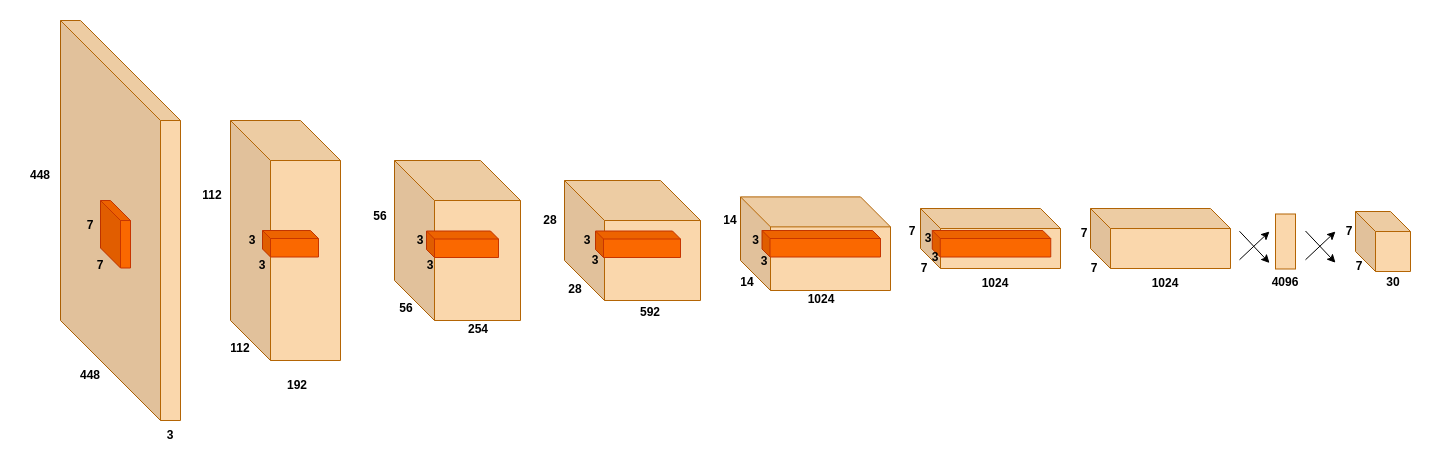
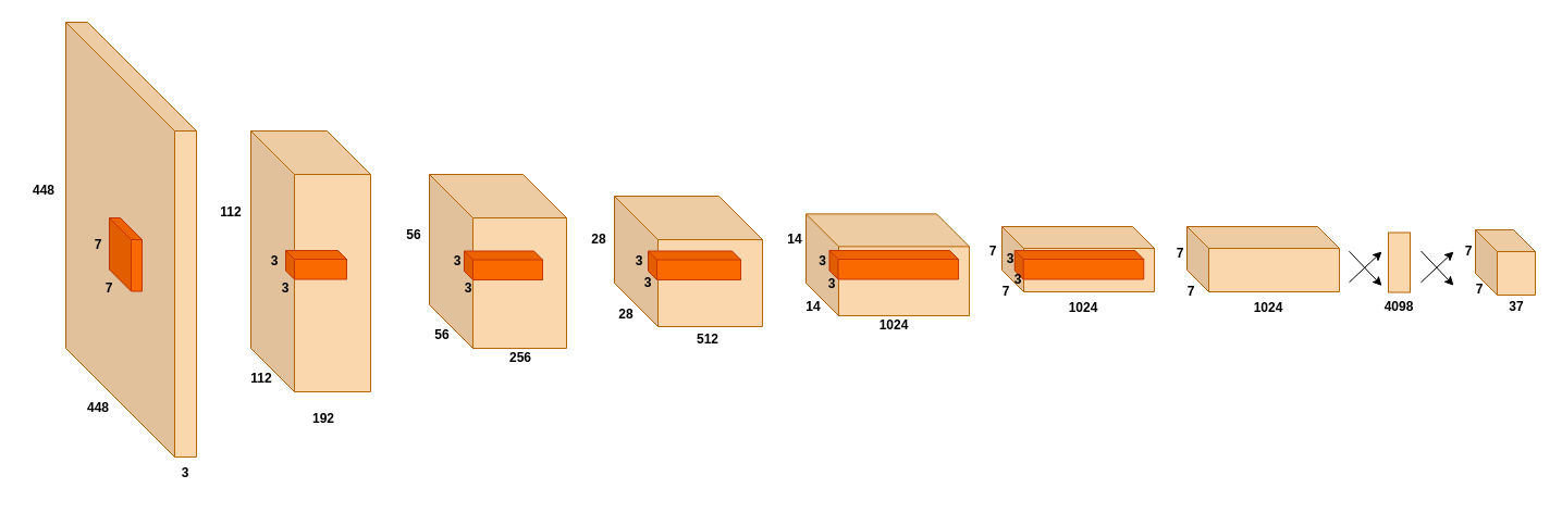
- <mxCell id="49" value="4096" style="text;html=1;strokeColor=none;fillColor=none;align=center;verticalAlign=middle;whiteSpace=wrap;rounded=0;fontStyle=1" vertex="1" parent="1"><mxGeometry x="1265" y="266.5" width="40" height="30" as="geometry" /></mxCell>
+ <mxCell id="49" value="4098" style="text;html=1;strokeColor=none;fillColor=none;align=center;verticalAlign=middle;whiteSpace=wrap;rounded=0;fontStyle=1" vertex="1" parent="1"><mxGeometry x="1265" y="266.5" width="40" height="30" as="geometry" /></mxCell>
- <mxCell id="53" value="30" style="text;html=1;strokeColor=none;fillColor=none;align=center;verticalAlign=middle;whiteSpace=wrap;rounded=0;fontStyle=1" vertex="1" parent="1"><mxGeometry x="1373" y="267" width="40" height="30" as="geometry" /></mxCell>
+ <mxCell id="53" value="37" style="text;html=1;strokeColor=none;fillColor=none;align=center;verticalAlign=middle;whiteSpace=wrap;rounded=0;fontStyle=1" vertex="1" parent="1"><mxGeometry x="1373" y="267" width="40" height="30" as="geometry" /></mxCell>
- <mxCell id="24" value="592" style="text;html=1;strokeColor=none;fillColor=none;align=center;verticalAlign=middle;whiteSpace=wrap;rounded=0;fontStyle=1" vertex="1" parent="1"><mxGeometry x="630" y="296.5" width="40" height="30" as="geometry" /></mxCell>
+ <mxCell id="24" value="512" style="text;html=1;strokeColor=none;fillColor=none;align=center;verticalAlign=middle;whiteSpace=wrap;rounded=0;fontStyle=1" vertex="1" parent="1"><mxGeometry x="630" y="296.5" width="40" height="30" as="geometry" /></mxCell>
- <mxCell id="23" value="254" style="text;html=1;strokeColor=none;fillColor=none;align=center;verticalAlign=middle;whiteSpace=wrap;rounded=0;fontStyle=1" vertex="1" parent="1"><mxGeometry x="458" y="314" width="40" height="30" as="geometry" /></mxCell>
+ <mxCell id="23" value="256" style="text;html=1;strokeColor=none;fillColor=none;align=center;verticalAlign=middle;whiteSpace=wrap;rounded=0;fontStyle=1" vertex="1" parent="1"><mxGeometry x="458" y="314" width="40" height="30" as="geometry" /></mxCell>
